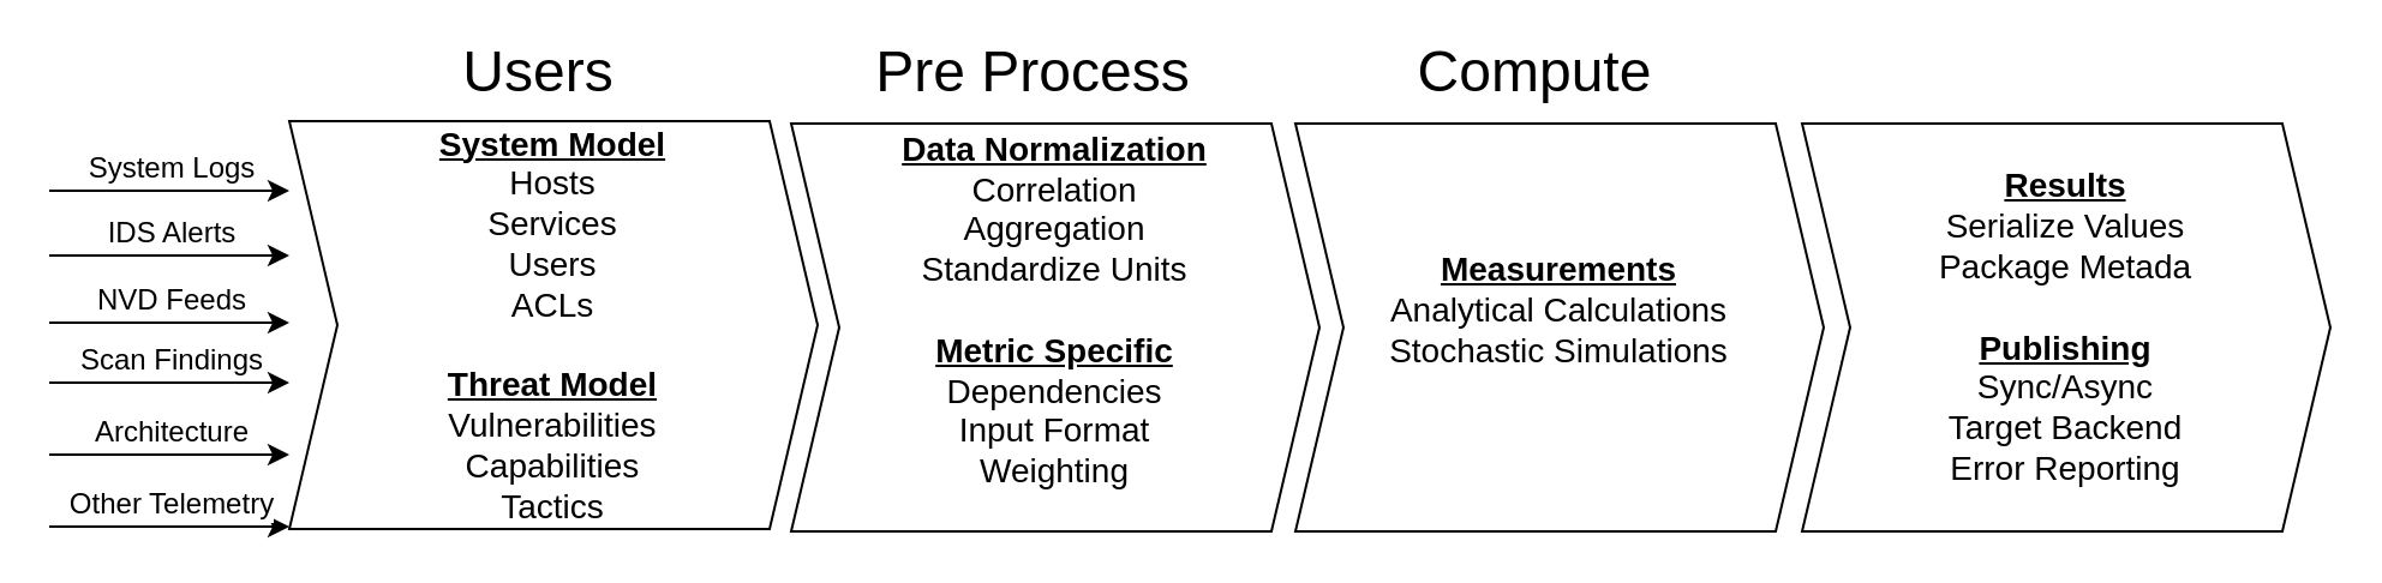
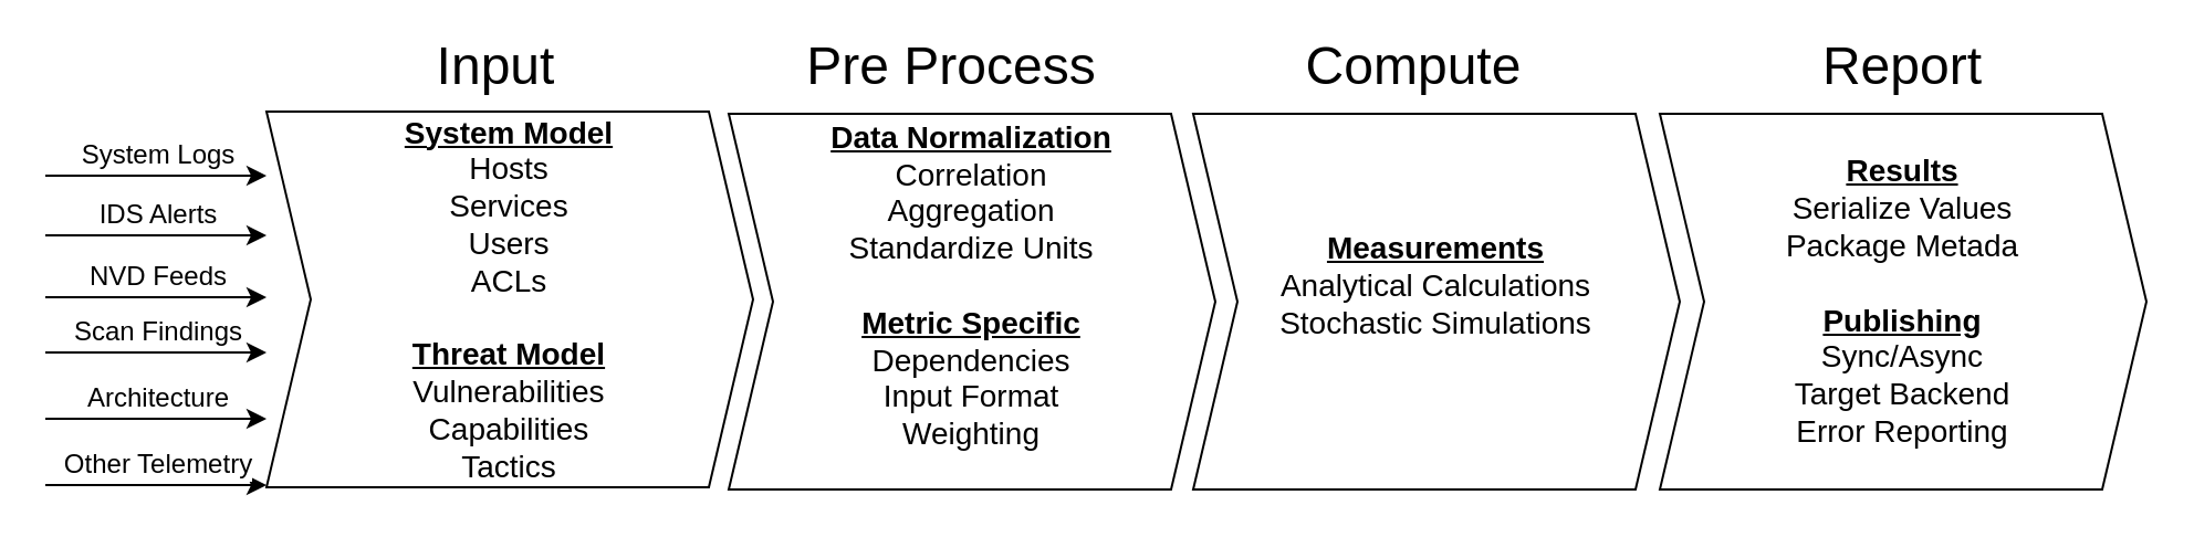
- <mxCell id="3" value="&lt;font style=&quot;font-size: 24px&quot;&gt;Users&lt;/font&gt;" style="text;html=1;strokeColor=none;fillColor=none;align=center;verticalAlign=middle;whiteSpace=wrap;rounded=0;" vertex="1" parent="1"><mxGeometry x="144" y="20" width="160" height="20" as="geometry" /></mxCell>
+ <mxCell id="3" value="&lt;font style=&quot;font-size: 24px&quot;&gt;Input&lt;/font&gt;" style="text;html=1;strokeColor=none;fillColor=none;align=center;verticalAlign=middle;whiteSpace=wrap;rounded=0;" vertex="1" parent="1"><mxGeometry x="144" y="20" width="160" height="20" as="geometry" /></mxCell>
+ <mxCell id="21" value="&lt;font style=&quot;font-size: 24px&quot;&gt;Report&lt;/font&gt;" style="text;html=1;strokeColor=none;fillColor=none;align=center;verticalAlign=middle;whiteSpace=wrap;rounded=0;" vertex="1" parent="1"><mxGeometry x="780" y="20" width="160" height="20" as="geometry" /></mxCell>
